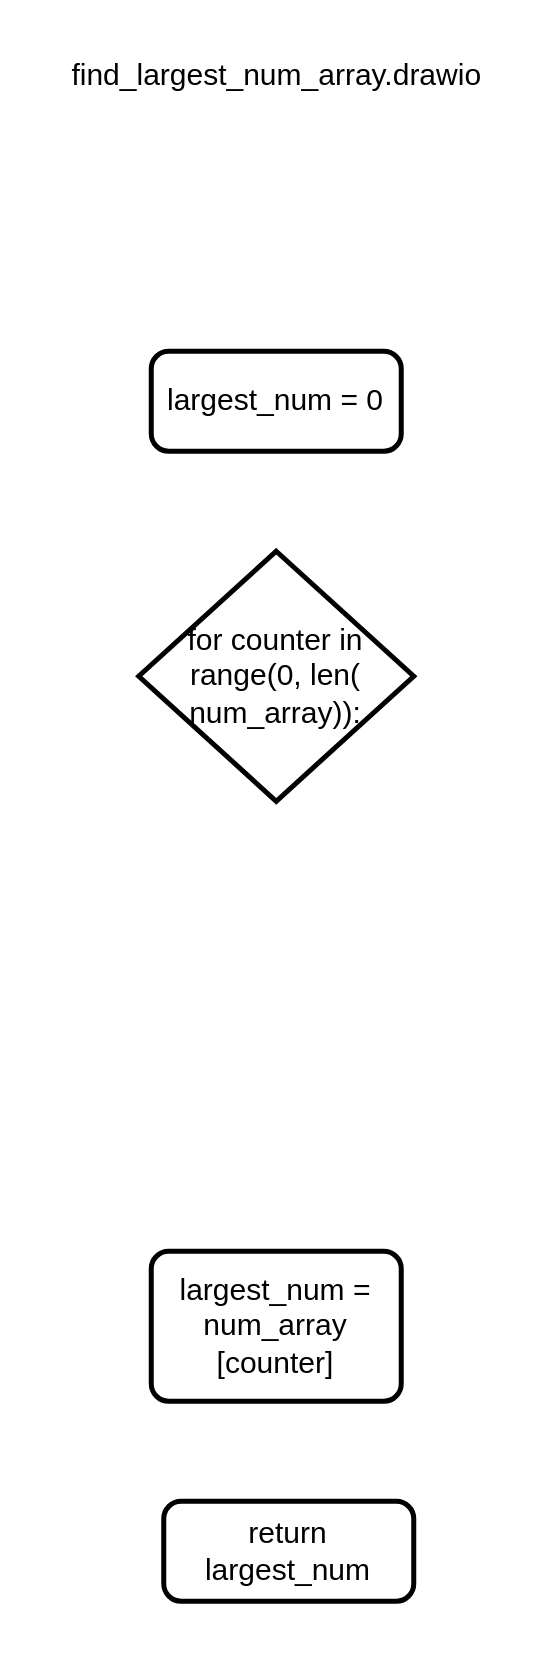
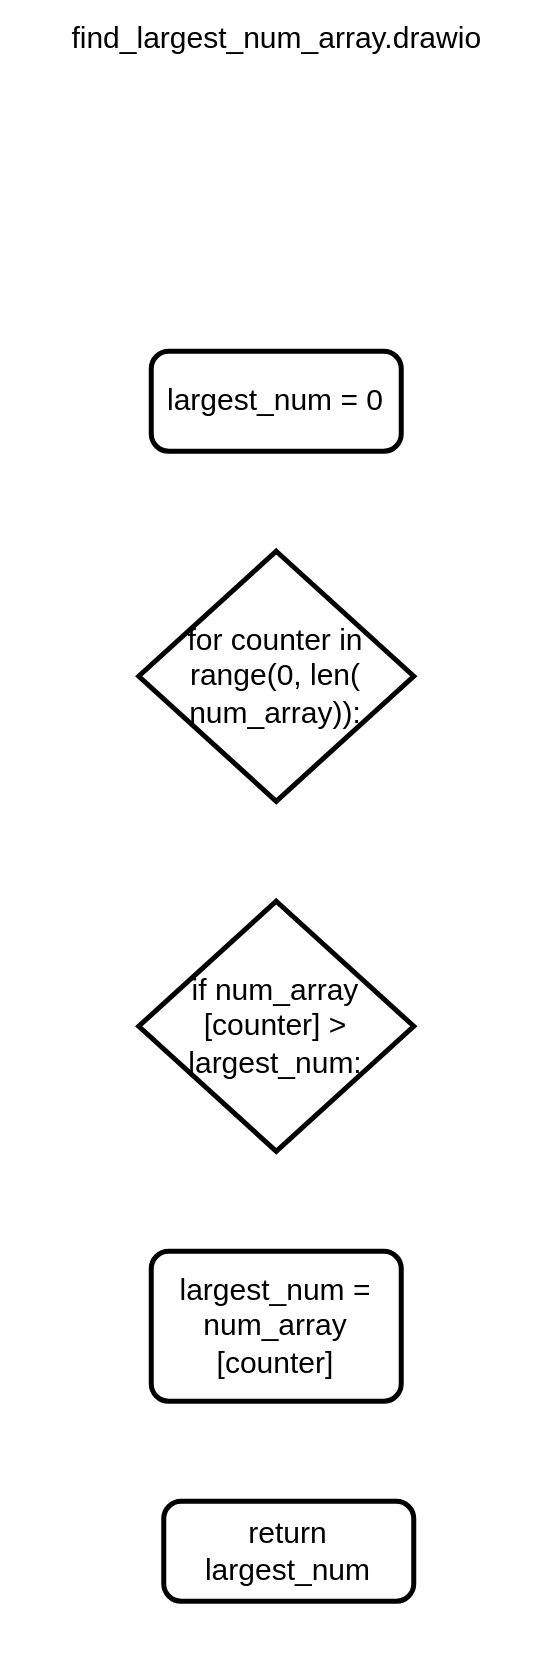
- <mxCell id="2" value="find_largest_num_array.drawio" style="text;html=1;align=center;verticalAlign=middle;resizable=0;points=[];autosize=1;strokeColor=none;fillColor=none;" vertex="1" parent="1"><mxGeometry x="20" y="20" width="180" height="20" as="geometry" /></mxCell>
+ <mxCell id="2" value="find_largest_num_array.drawio" style="text;html=1;align=center;verticalAlign=middle;resizable=0;points=[];autosize=1;strokeColor=none;fillColor=none;" vertex="1" parent="1"><mxGeometry x="20" y="5" width="180" height="20" as="geometry" /></mxCell>
+ <mxCell id="5" value="if num_array&lt;br&gt;[counter] &amp;gt; largest_num:" style="strokeWidth=2;html=1;shape=mxgraph.flowchart.decision;whiteSpace=wrap;" vertex="1" parent="1"><mxGeometry x="55" y="360" width="110" height="100" as="geometry" /></mxCell>
